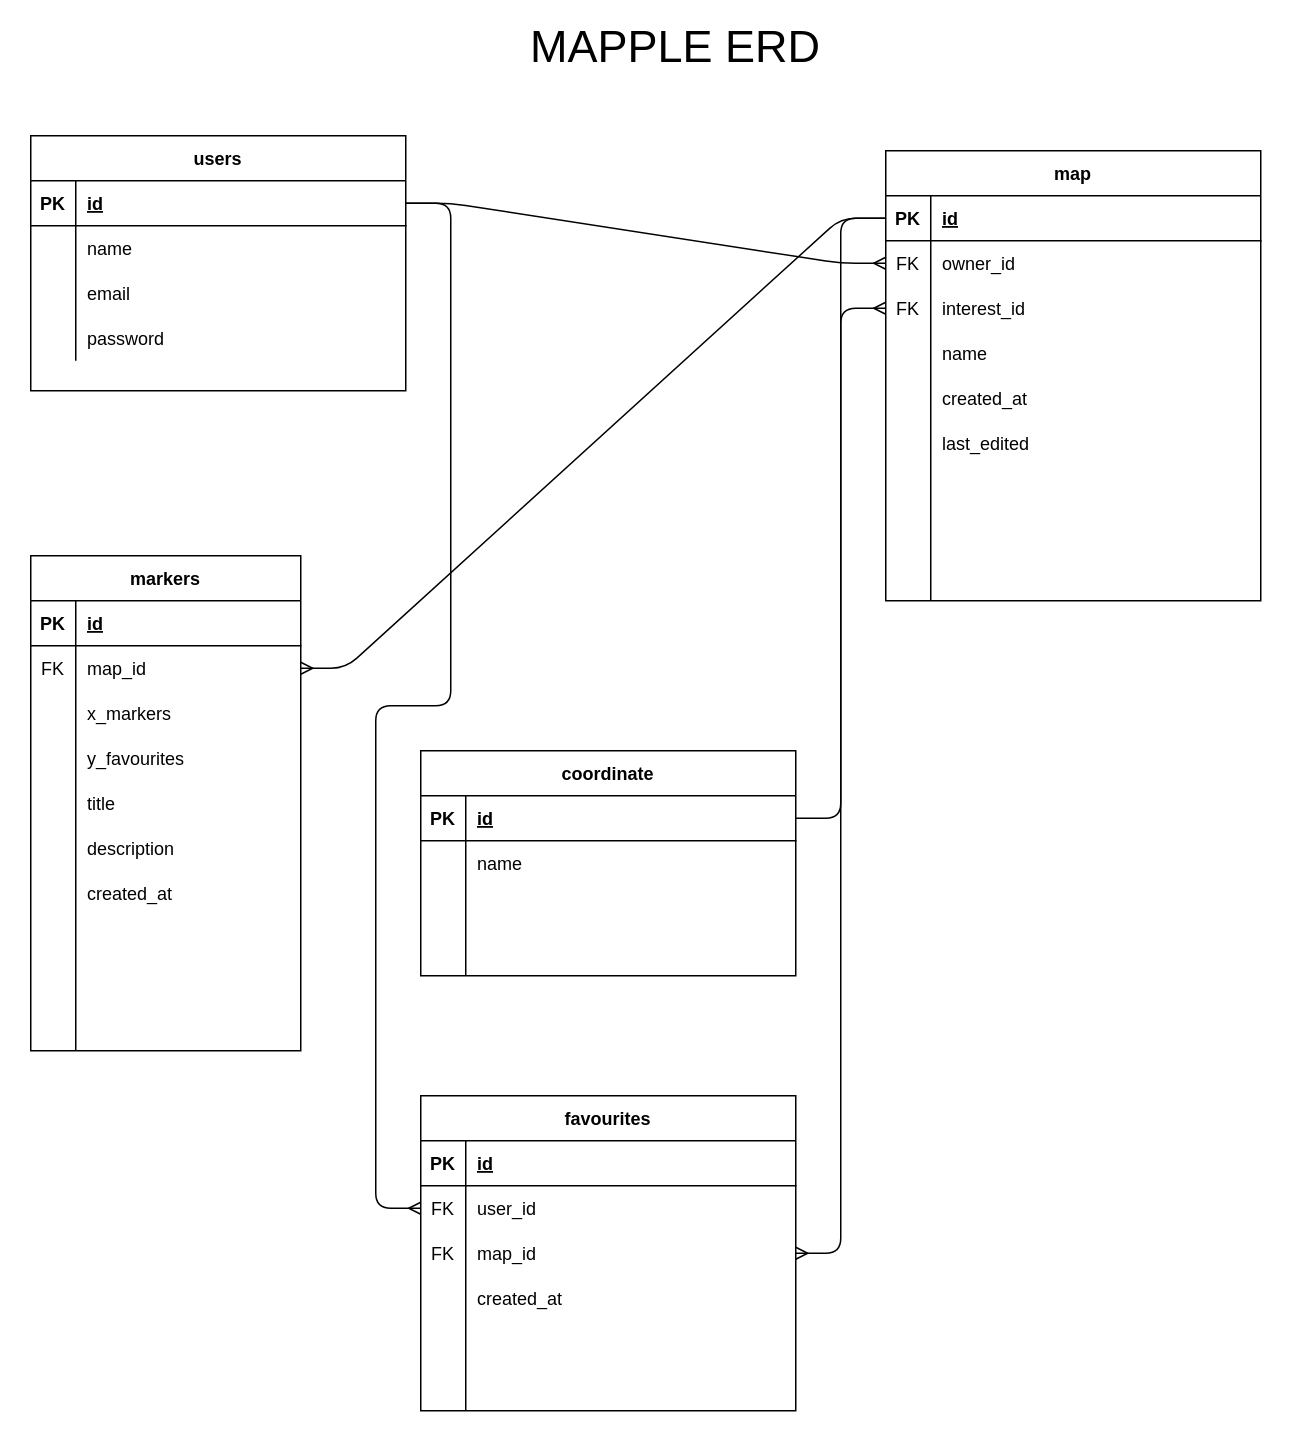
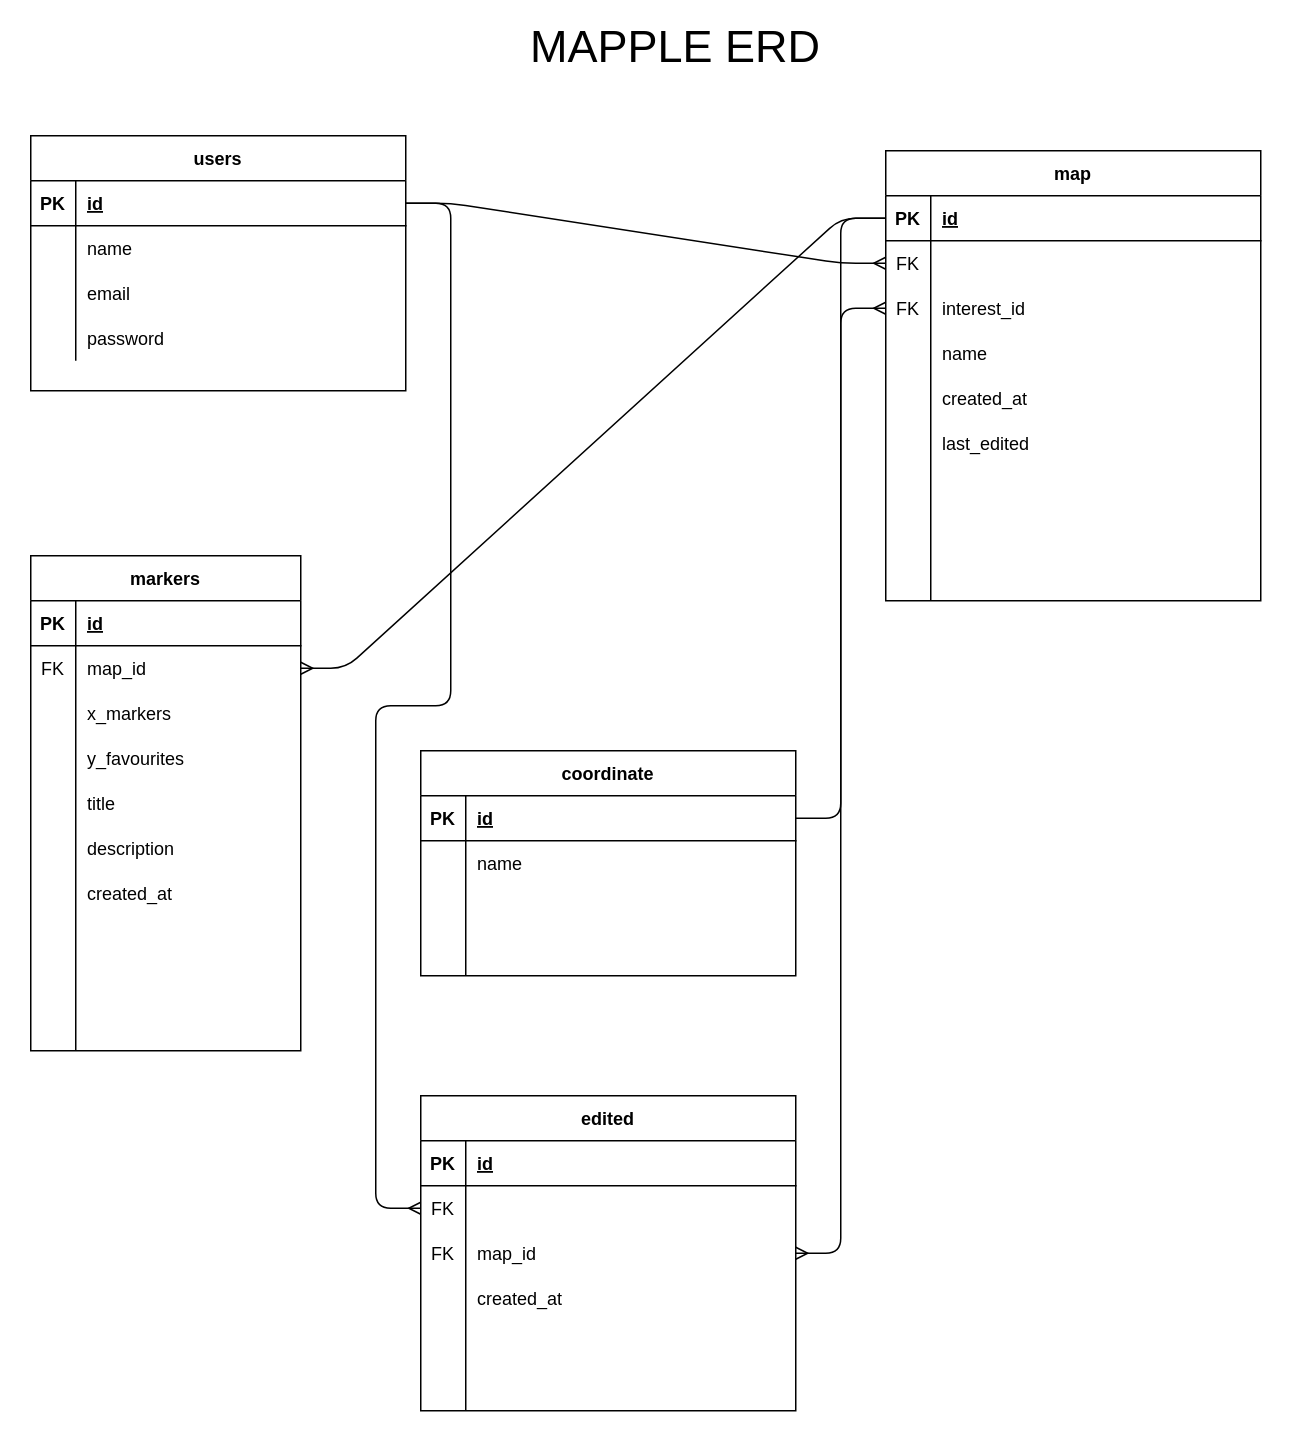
- <mxCell id="8" value="owner_id" style="shape=partialRectangle;connectable=0;fillColor=none;top=0;left=0;bottom=0;right=0;align=left;spacingLeft=6;fontStyle=0;overflow=hidden;" parent="6" vertex="1"><mxGeometry x="30" width="220" height="30" as="geometry" /></mxCell>
- <mxCell id="87" value="favourites" style="shape=table;startSize=30;container=1;collapsible=1;childLayout=tableLayout;fixedRows=1;rowLines=0;fontStyle=1;align=center;resizeLast=1;" parent="1" vertex="1"><mxGeometry x="280" y="730" width="250" height="210" as="geometry" /></mxCell>
+ <mxCell id="87" value="edited" style="shape=table;startSize=30;container=1;collapsible=1;childLayout=tableLayout;fixedRows=1;rowLines=0;fontStyle=1;align=center;resizeLast=1;" parent="1" vertex="1"><mxGeometry x="280" y="730" width="250" height="210" as="geometry" /></mxCell>
- <mxCell id="93" value="user_id" style="shape=partialRectangle;connectable=0;fillColor=none;top=0;left=0;bottom=0;right=0;align=left;spacingLeft=6;fontStyle=0;overflow=hidden;" parent="91" vertex="1"><mxGeometry x="30" width="220" height="30" as="geometry" /></mxCell>
